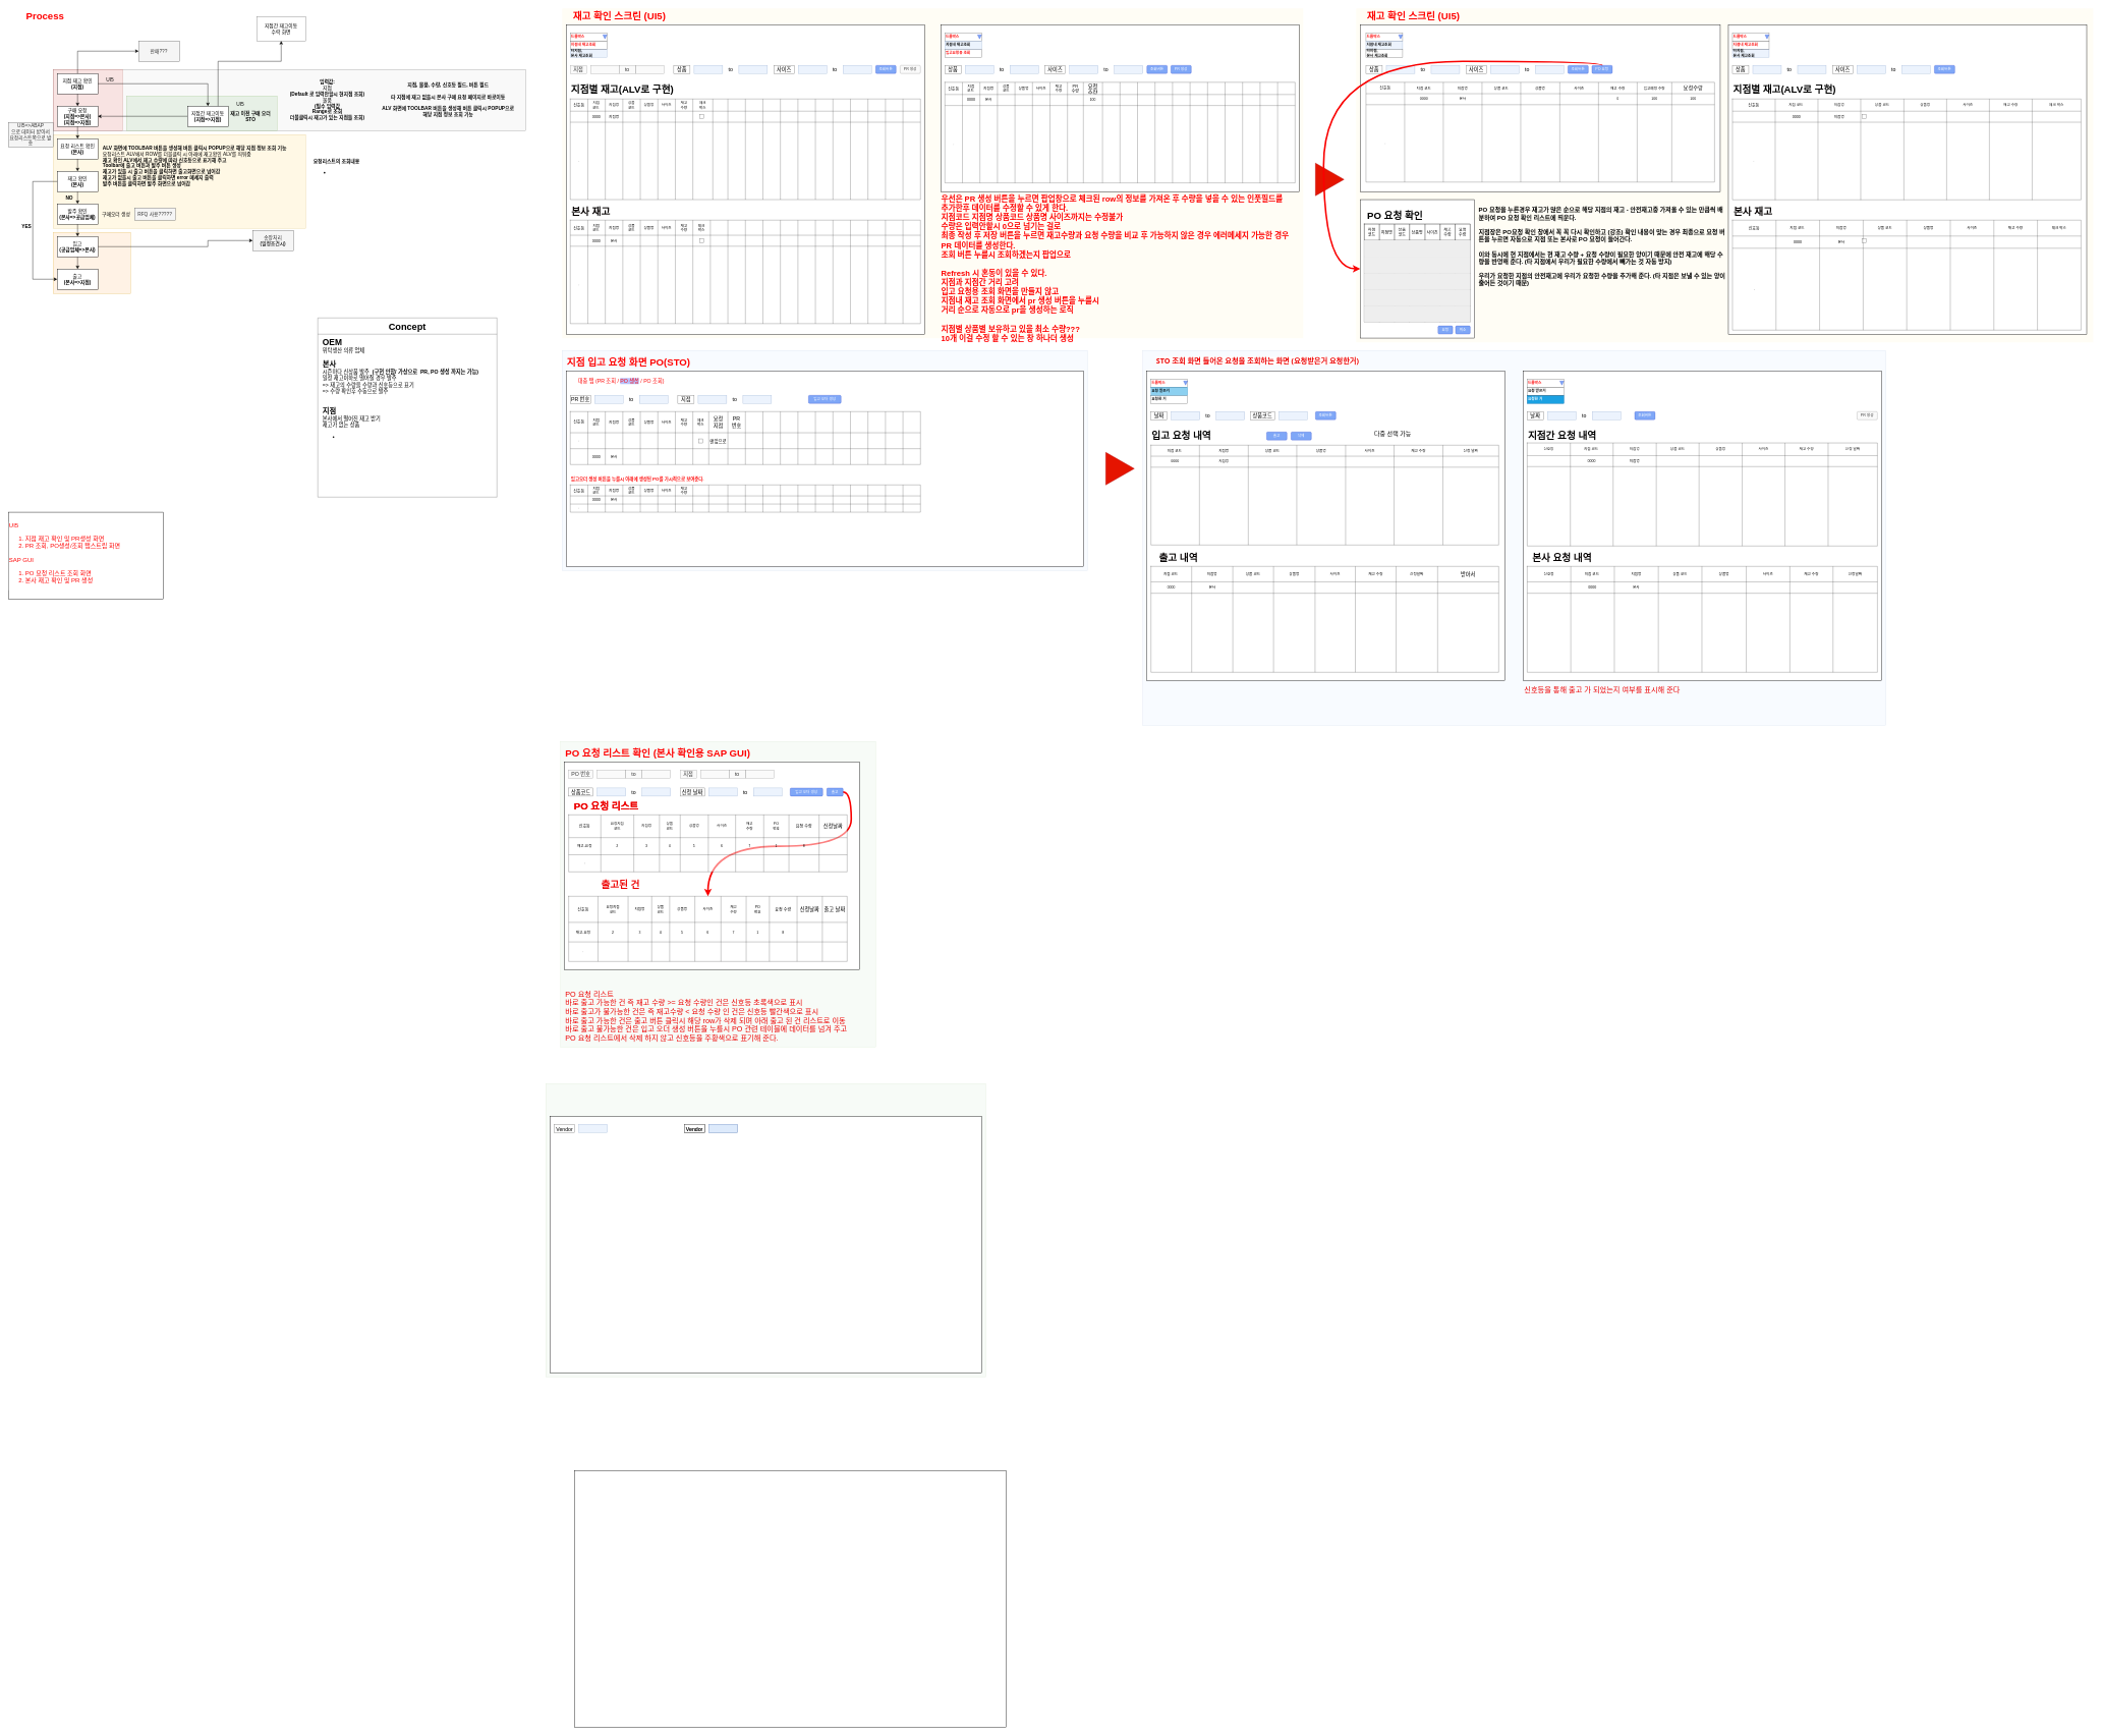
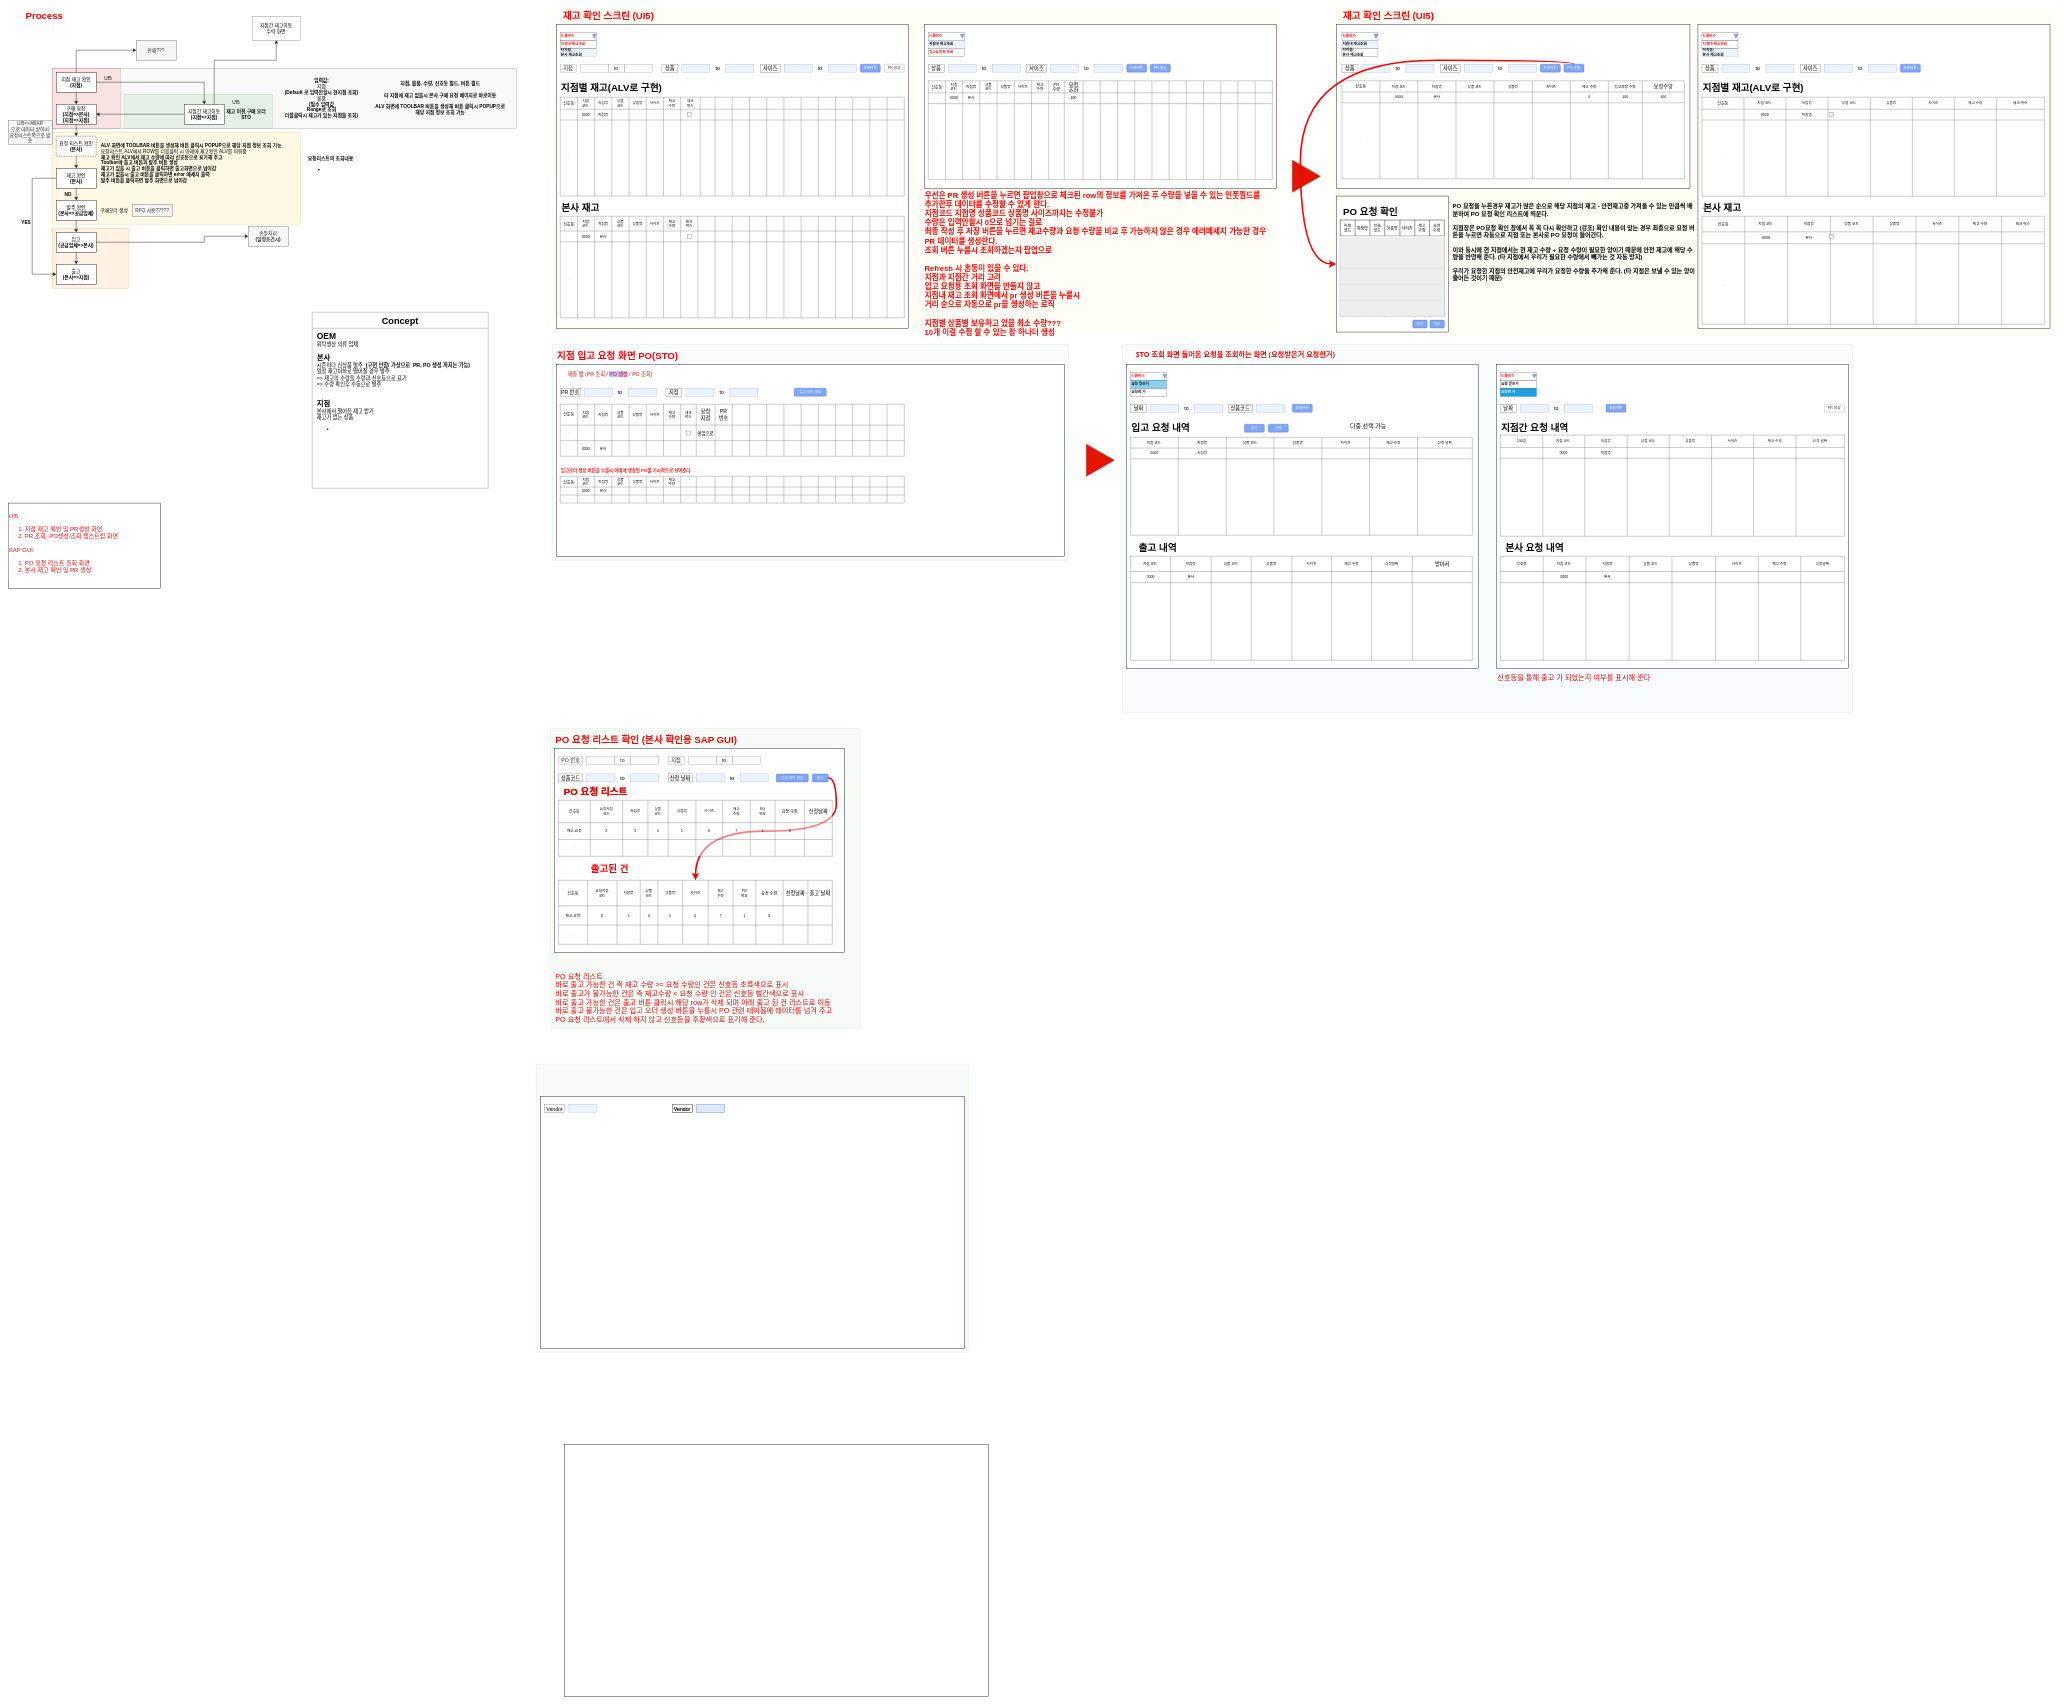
- <mxCell id="8" value="요청 리스트 확인&lt;br&gt;&lt;b&gt;(본사)&lt;/b&gt;" style="rounded=0;whiteSpace=wrap;html=1;" parent="1" vertex="1"><mxGeometry x="140" y="340" width="100" height="50" as="geometry" /></mxCell>
+ <mxCell id="8" value="요청 리스트 확인&lt;br&gt;&lt;b&gt;(본사)&lt;/b&gt;" style="rounded=0;whiteSpace=wrap;html=1;dashed=1;" parent="1" vertex="1"><mxGeometry x="140" y="340" width="100" height="50" as="geometry" /></mxCell>
